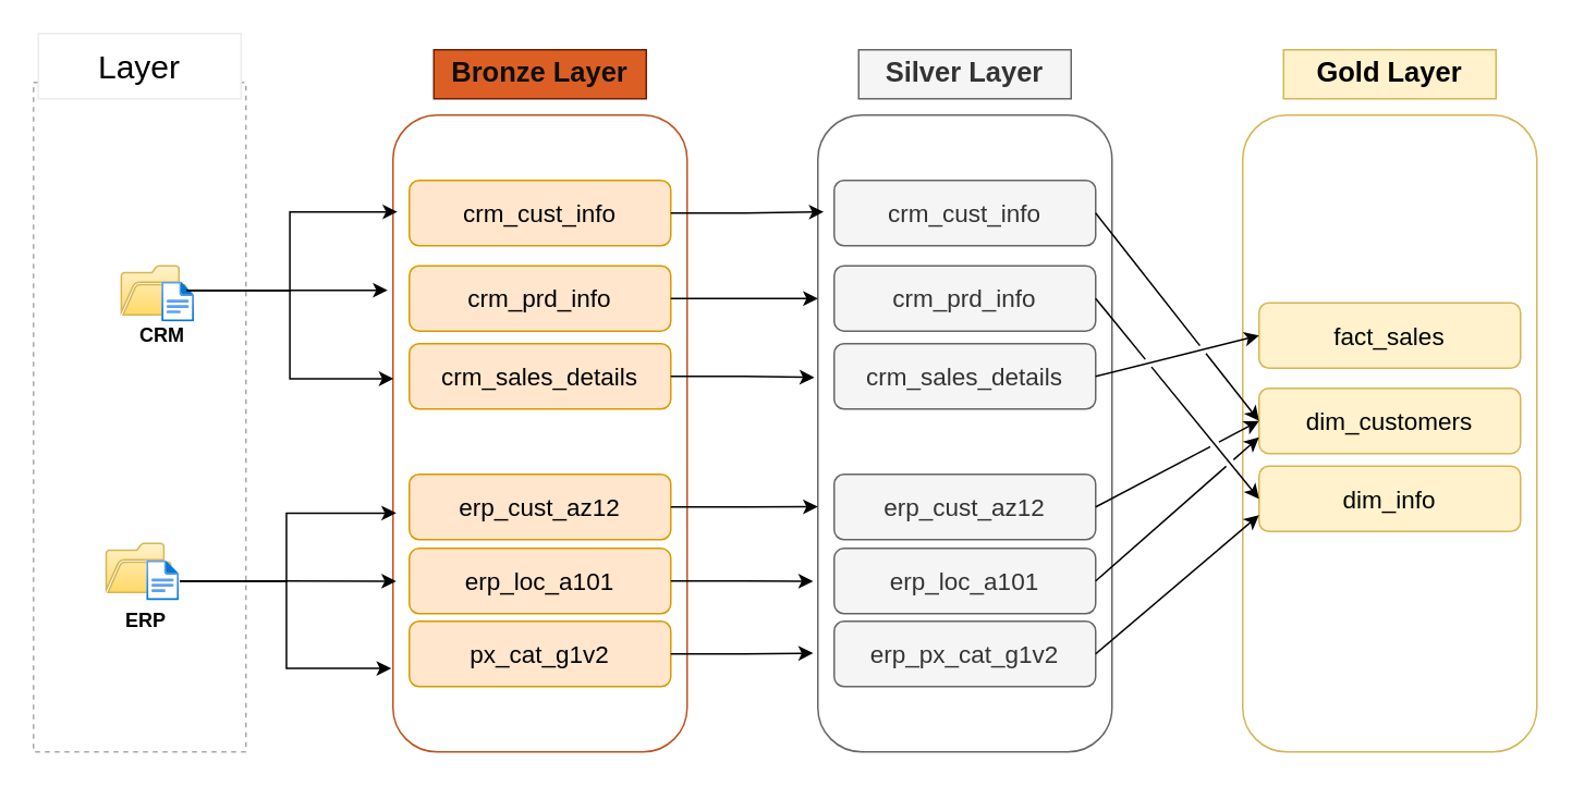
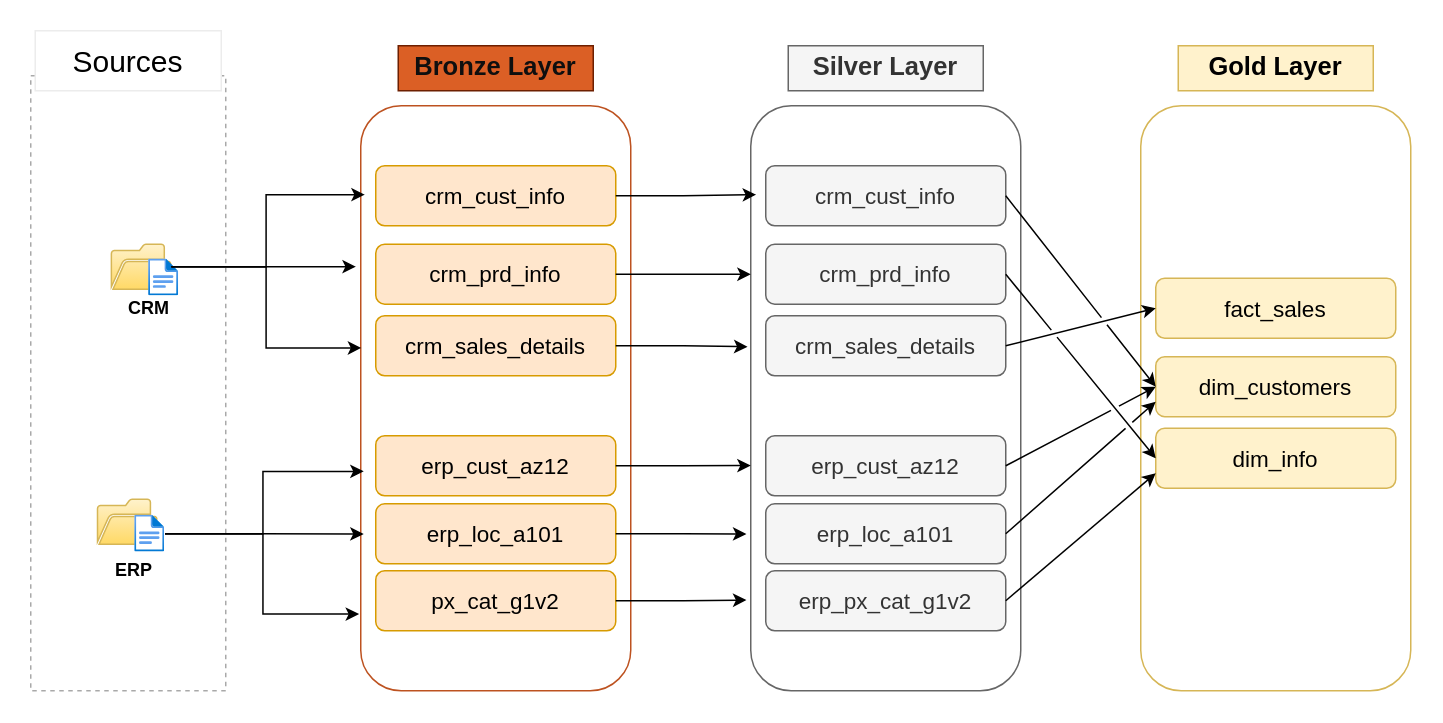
- <mxCell id="11" value="&lt;font style=&quot;font-size: 20px;&quot;&gt;Layer&lt;/font&gt;" style="rounded=0;whiteSpace=wrap;html=1;strokeColor=#ECECEC;" parent="1" vertex="1"><mxGeometry x="23" y="20" width="124" height="40" as="geometry" /></mxCell>
+ <mxCell id="11" value="&lt;font style=&quot;font-size: 20px;&quot;&gt;Sources&lt;/font&gt;" style="rounded=0;whiteSpace=wrap;html=1;strokeColor=#ECECEC;" parent="1" vertex="1"><mxGeometry x="23" y="20" width="124" height="40" as="geometry" /></mxCell>
